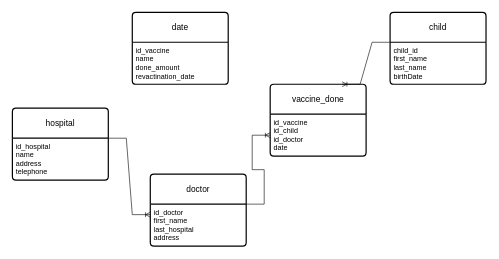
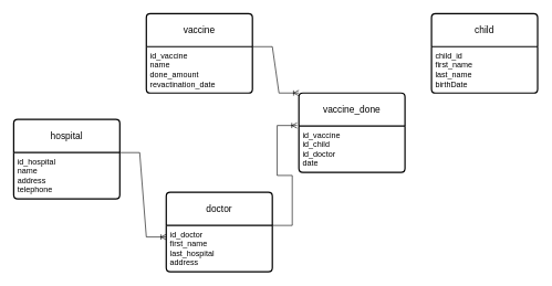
- <mxCell id="2" value="date" style="swimlane;childLayout=stackLayout;horizontal=1;startSize=50;horizontalStack=0;rounded=1;fontSize=14;fontStyle=0;strokeWidth=2;resizeParent=0;resizeLast=1;shadow=0;dashed=0;align=center;arcSize=4;whiteSpace=wrap;html=1;" vertex="1" parent="1"><mxGeometry x="220" y="20" width="160" height="120" as="geometry" /></mxCell>
+ <mxCell id="2" value="vaccine" style="swimlane;childLayout=stackLayout;horizontal=1;startSize=50;horizontalStack=0;rounded=1;fontSize=14;fontStyle=0;strokeWidth=2;resizeParent=0;resizeLast=1;shadow=0;dashed=0;align=center;arcSize=4;whiteSpace=wrap;html=1;" vertex="1" parent="1"><mxGeometry x="220" y="20" width="160" height="120" as="geometry" /></mxCell>
- <mxCell id="15" value="" style="edgeStyle=entityRelationEdgeStyle;fontSize=12;html=1;endArrow=ERoneToMany;rounded=0;exitX=0;exitY=0;exitDx=0;exitDy=0;entryX=0.75;entryY=0;entryDx=0;entryDy=0;" edge="1" parent="1" source="5" target="6"><mxGeometry width="100" height="100" relative="1" as="geometry"><mxPoint x="700" y="350" as="sourcePoint" /><mxPoint x="800" y="250" as="targetPoint" /></mxGeometry></mxCell>
+ <mxCell id="14" value="" style="edgeStyle=entityRelationEdgeStyle;fontSize=12;html=1;endArrow=ERoneToMany;rounded=0;exitX=1;exitY=0;exitDx=0;exitDy=0;entryX=0;entryY=0;entryDx=0;entryDy=0;" edge="1" parent="1" source="3" target="6"><mxGeometry width="100" height="100" relative="1" as="geometry"><mxPoint x="470" y="90" as="sourcePoint" /><mxPoint x="570" y="-10" as="targetPoint" /></mxGeometry></mxCell>
- <mxCell id="13" value="" style="edgeStyle=entityRelationEdgeStyle;fontSize=12;html=1;endArrow=ERoneToMany;rounded=0;exitX=1;exitY=0;exitDx=0;exitDy=0;" edge="1" parent="1" source="9" target="7"><mxGeometry width="100" height="100" relative="1" as="geometry"><mxPoint x="660" y="440" as="sourcePoint" /><mxPoint x="570" y="370" as="targetPoint" /></mxGeometry></mxCell>
+ <mxCell id="13" value="" style="edgeStyle=entityRelationEdgeStyle;fontSize=12;html=1;endArrow=ERoneToMany;rounded=0;exitX=1;exitY=0;exitDx=0;exitDy=0;entryX=-0.017;entryY=0.409;entryDx=0;entryDy=0;entryPerimeter=0;" edge="1" parent="1" source="9" target="6"><mxGeometry width="100" height="100" relative="1" as="geometry"><mxPoint x="660" y="440" as="sourcePoint" /><mxPoint x="570" y="370" as="targetPoint" /></mxGeometry></mxCell>
